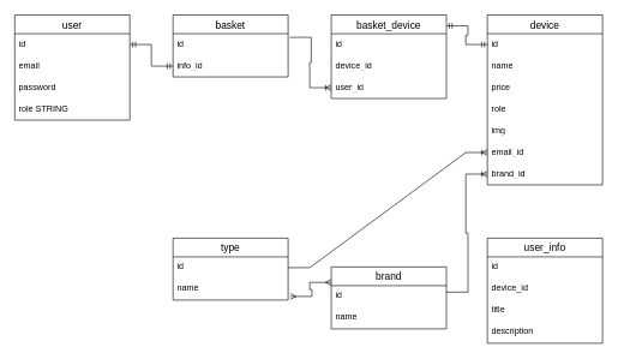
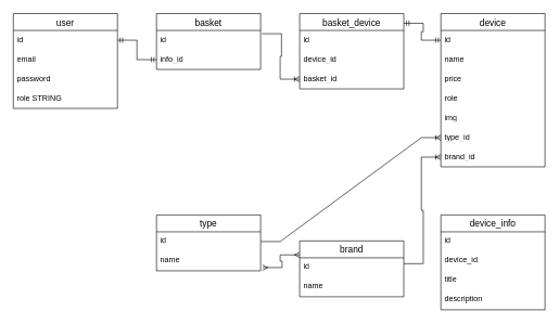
- <mxCell id="14" value="user_id" style="text;strokeColor=none;fillColor=none;spacingLeft=4;spacingRight=4;overflow=hidden;rotatable=0;points=[[0,0.5],[1,0.5]];portConstraint=eastwest;fontSize=12;whiteSpace=wrap;html=1;" parent="11" vertex="1"><mxGeometry y="86" width="160" height="30" as="geometry" /></mxCell>
+ <mxCell id="14" value="basket_id" style="text;strokeColor=none;fillColor=none;spacingLeft=4;spacingRight=4;overflow=hidden;rotatable=0;points=[[0,0.5],[1,0.5]];portConstraint=eastwest;fontSize=12;whiteSpace=wrap;html=1;" parent="11" vertex="1"><mxGeometry y="86" width="160" height="30" as="geometry" /></mxCell>
- <mxCell id="22" value="email_id" style="text;strokeColor=none;fillColor=none;spacingLeft=4;spacingRight=4;overflow=hidden;rotatable=0;points=[[0,0.5],[1,0.5]];portConstraint=eastwest;fontSize=12;whiteSpace=wrap;html=1;" parent="16" vertex="1"><mxGeometry y="176" width="160" height="30" as="geometry" /></mxCell>
+ <mxCell id="22" value="type_id" style="text;strokeColor=none;fillColor=none;spacingLeft=4;spacingRight=4;overflow=hidden;rotatable=0;points=[[0,0.5],[1,0.5]];portConstraint=eastwest;fontSize=12;whiteSpace=wrap;html=1;" parent="16" vertex="1"><mxGeometry y="176" width="160" height="30" as="geometry" /></mxCell>
- <mxCell id="24" value="user_info" style="swimlane;fontStyle=0;childLayout=stackLayout;horizontal=1;startSize=26;horizontalStack=0;resizeParent=1;resizeParentMax=0;resizeLast=0;collapsible=1;marginBottom=0;align=center;fontSize=14;" parent="1" vertex="1"><mxGeometry x="677" y="330" width="160" height="146" as="geometry" /></mxCell>
+ <mxCell id="24" value="device_info" style="swimlane;fontStyle=0;childLayout=stackLayout;horizontal=1;startSize=26;horizontalStack=0;resizeParent=1;resizeParentMax=0;resizeLast=0;collapsible=1;marginBottom=0;align=center;fontSize=14;" parent="1" vertex="1"><mxGeometry x="677" y="330" width="160" height="146" as="geometry" /></mxCell>
